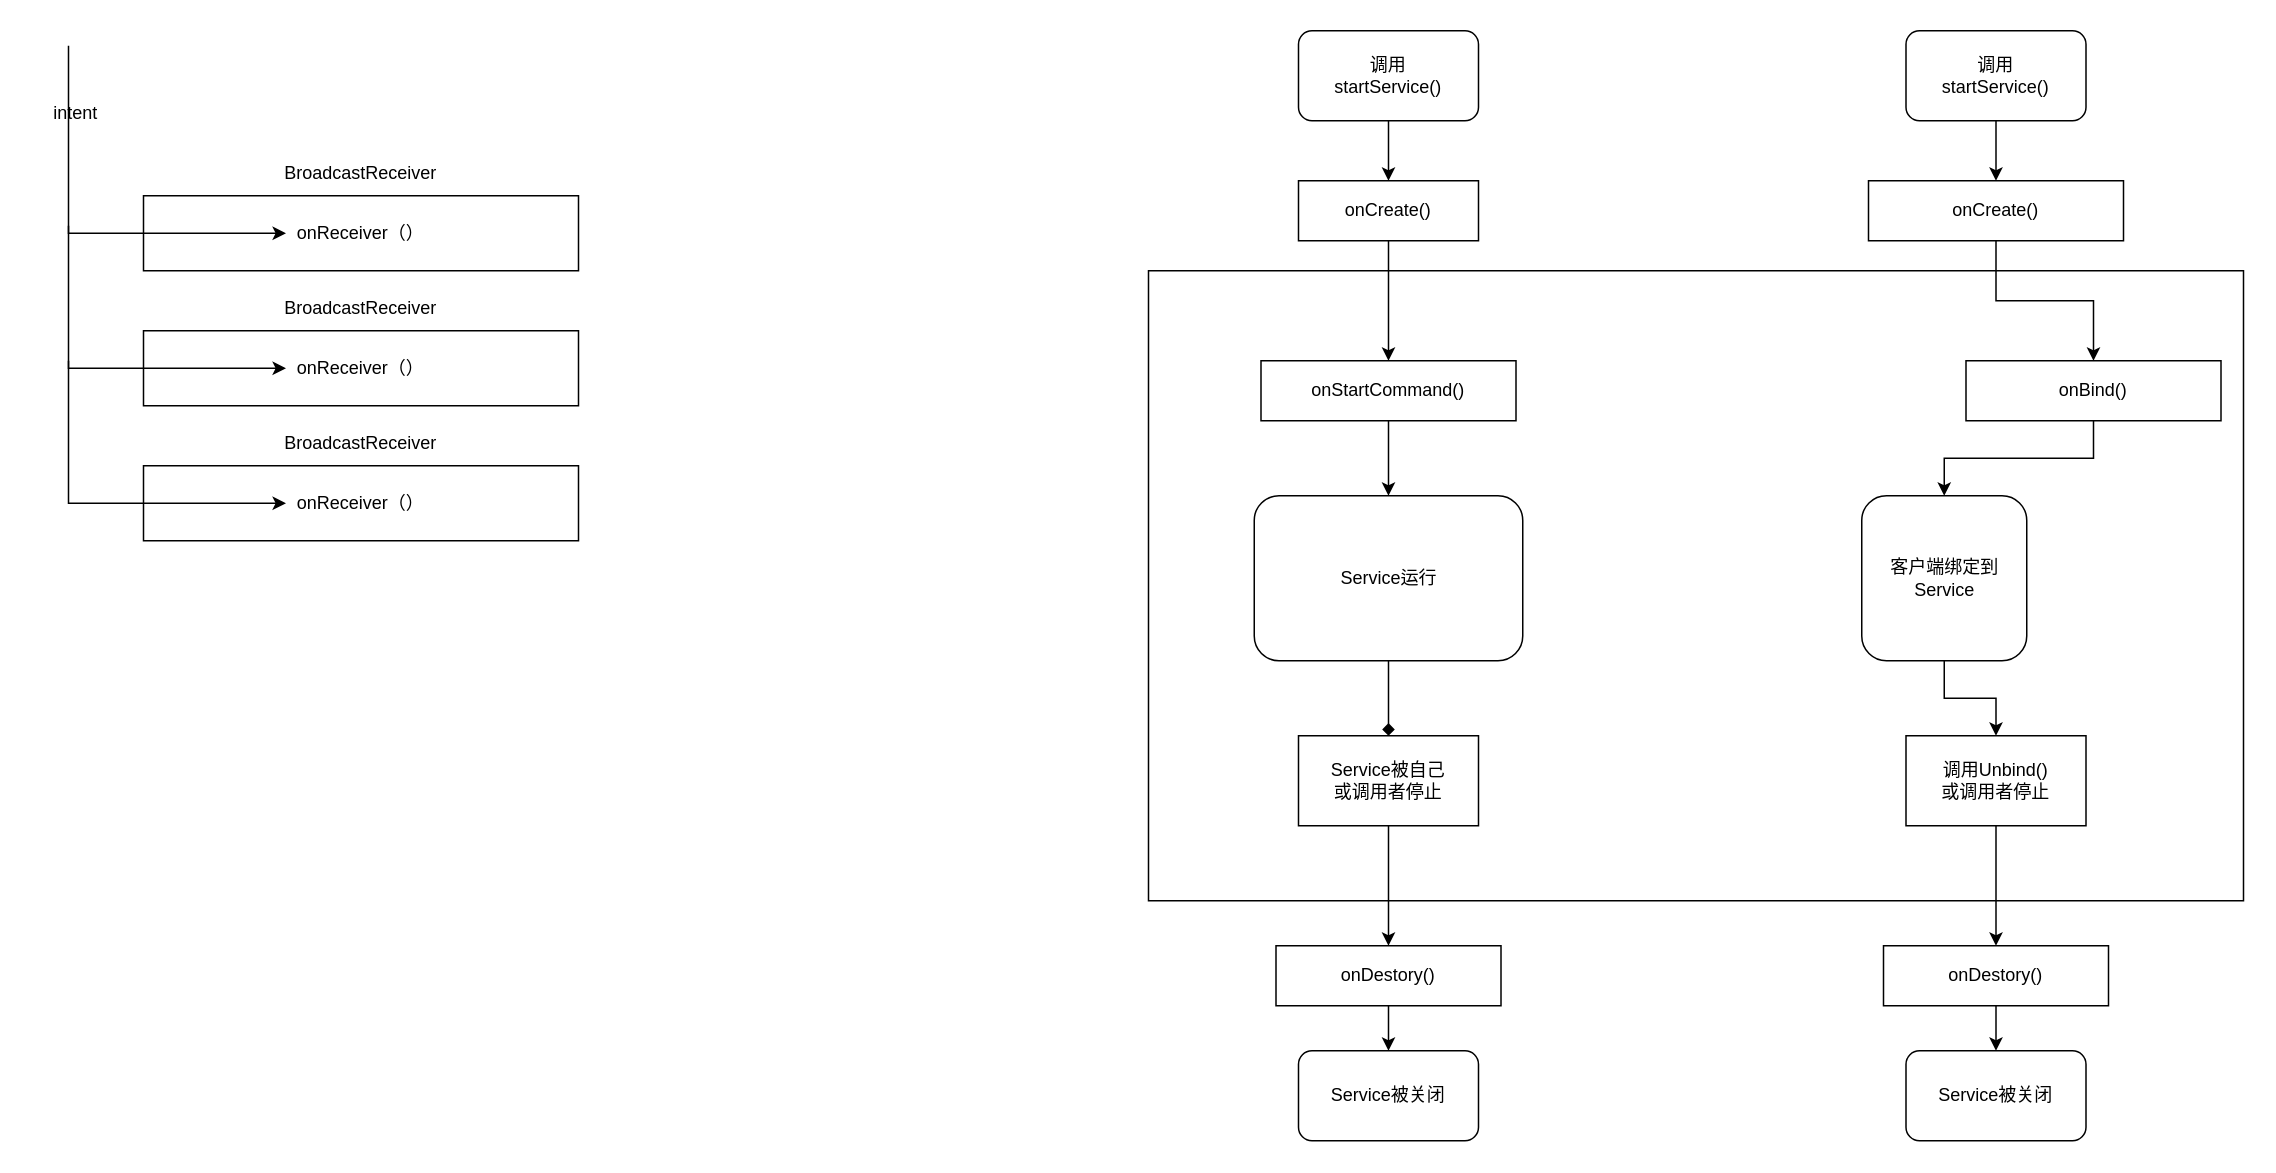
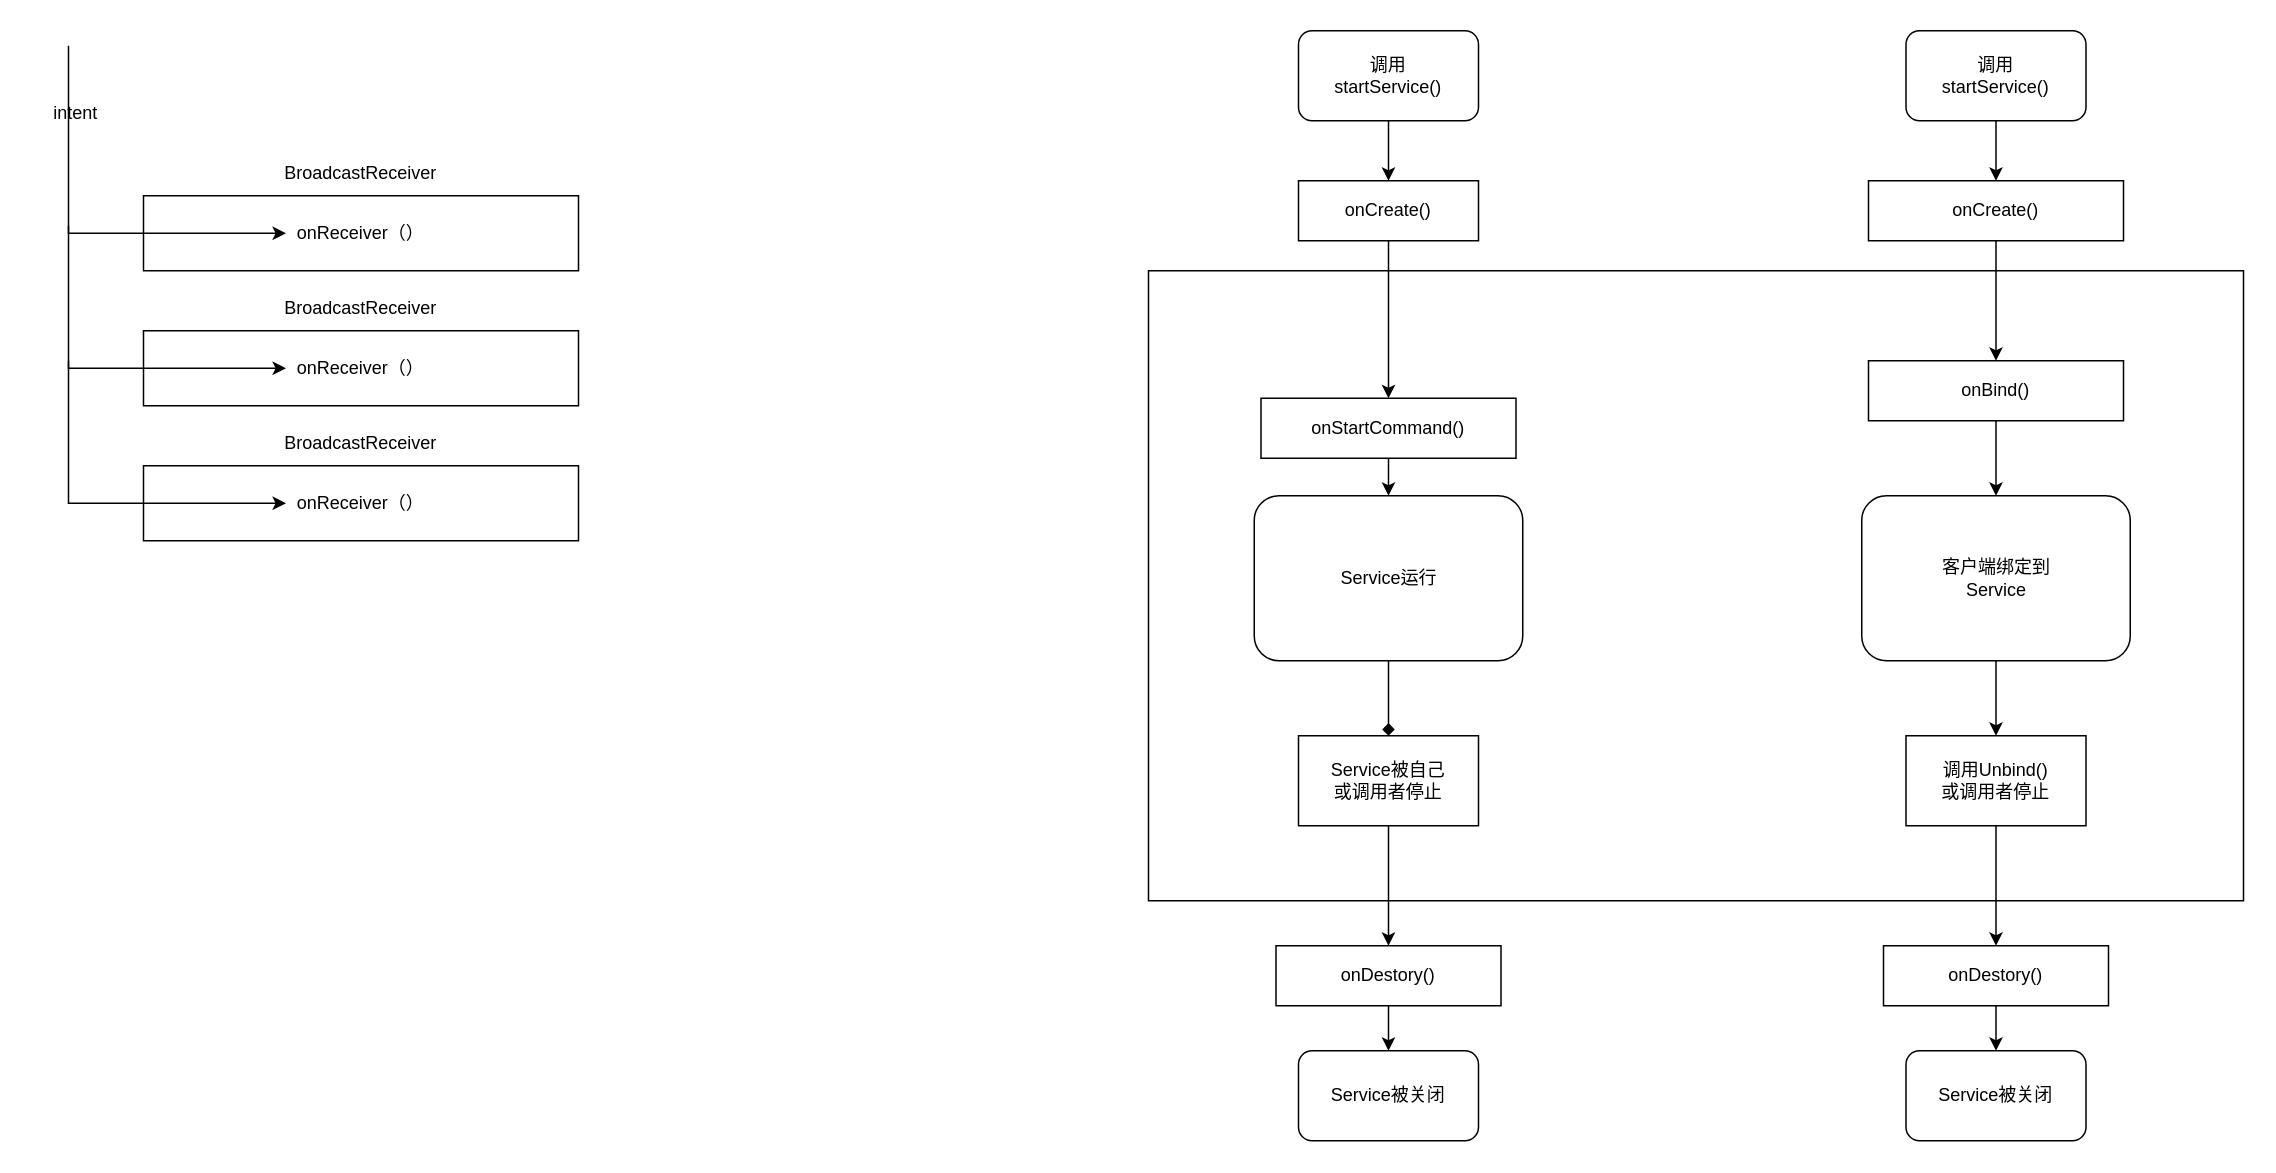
- <mxCell id="25" value="onStartCommand()" style="rounded=0;whiteSpace=wrap;html=1;" vertex="1" parent="1"><mxGeometry x="840" y="240" width="170" height="40" as="geometry" /></mxCell>
+ <mxCell id="25" value="onStartCommand()" style="rounded=0;whiteSpace=wrap;html=1;" vertex="1" parent="1"><mxGeometry x="840" y="265" width="170" height="40" as="geometry" /></mxCell>
- <mxCell id="31" value="onBind()" style="rounded=0;whiteSpace=wrap;html=1;" vertex="1" parent="1"><mxGeometry x="1310" y="240" width="170" height="40" as="geometry" /></mxCell>
+ <mxCell id="31" value="onBind()" style="rounded=0;whiteSpace=wrap;html=1;" vertex="1" parent="1"><mxGeometry x="1245" y="240" width="170" height="40" as="geometry" /></mxCell>
- <mxCell id="33" value="客户端绑定到&lt;div&gt;Service&lt;/div&gt;" style="rounded=1;whiteSpace=wrap;html=1;" vertex="1" parent="1"><mxGeometry x="1240.5" y="330" width="110" height="110" as="geometry" /></mxCell>
+ <mxCell id="33" value="客户端绑定到&lt;div&gt;Service&lt;/div&gt;" style="rounded=1;whiteSpace=wrap;html=1;" vertex="1" parent="1"><mxGeometry x="1240.5" y="330" width="179" height="110" as="geometry" /></mxCell>
